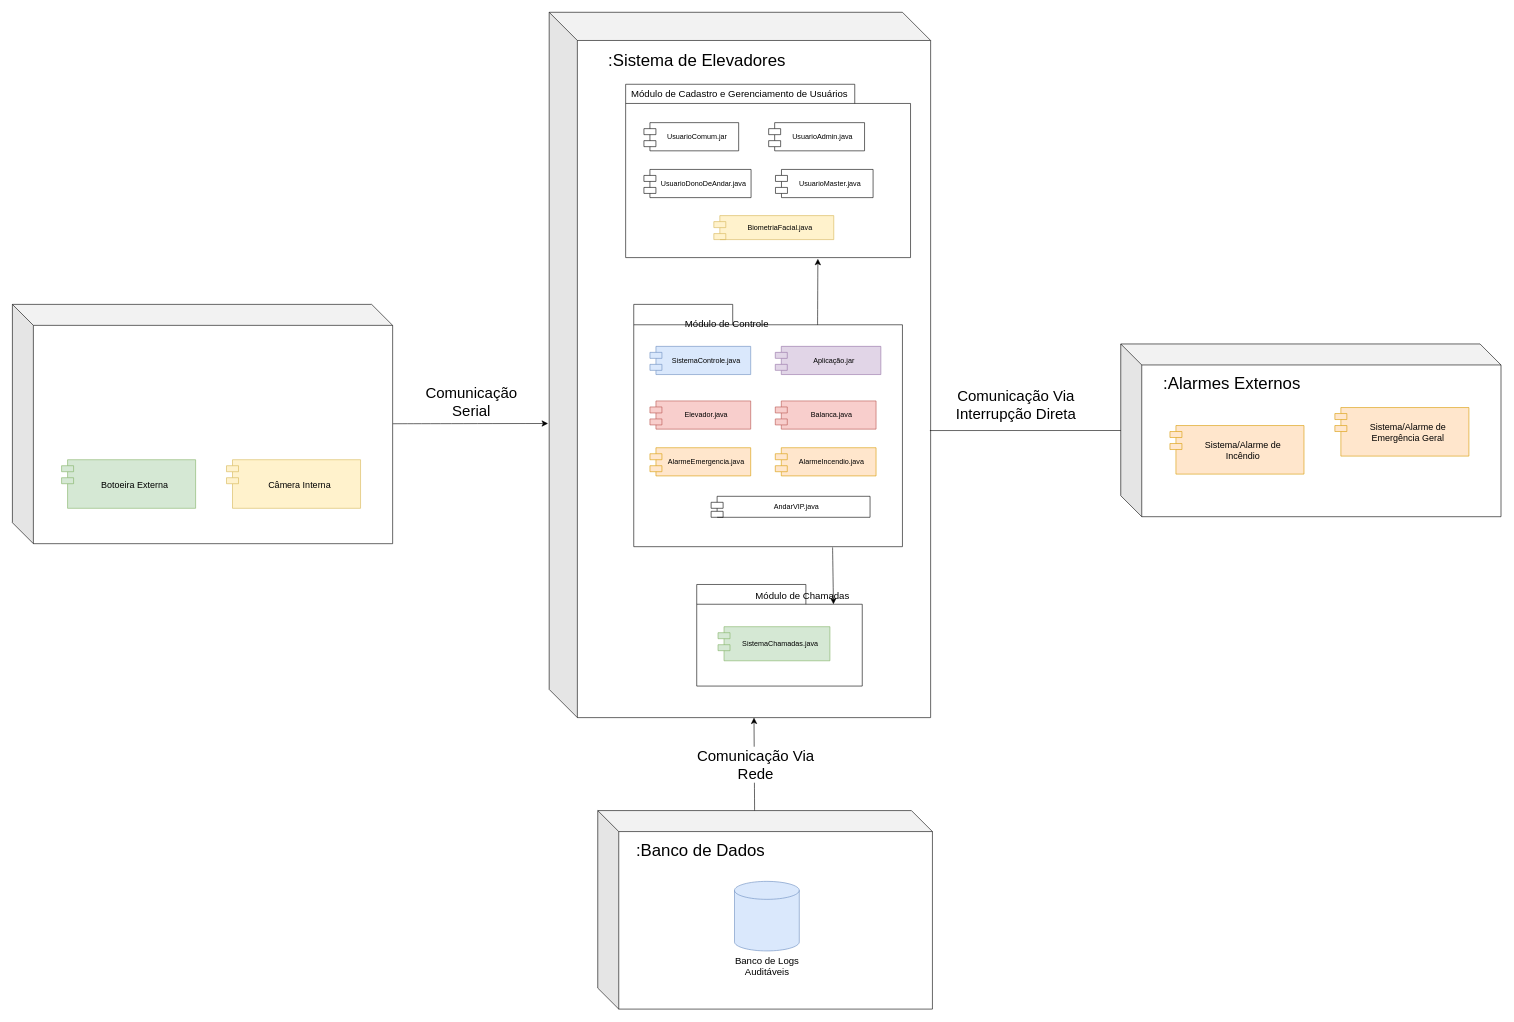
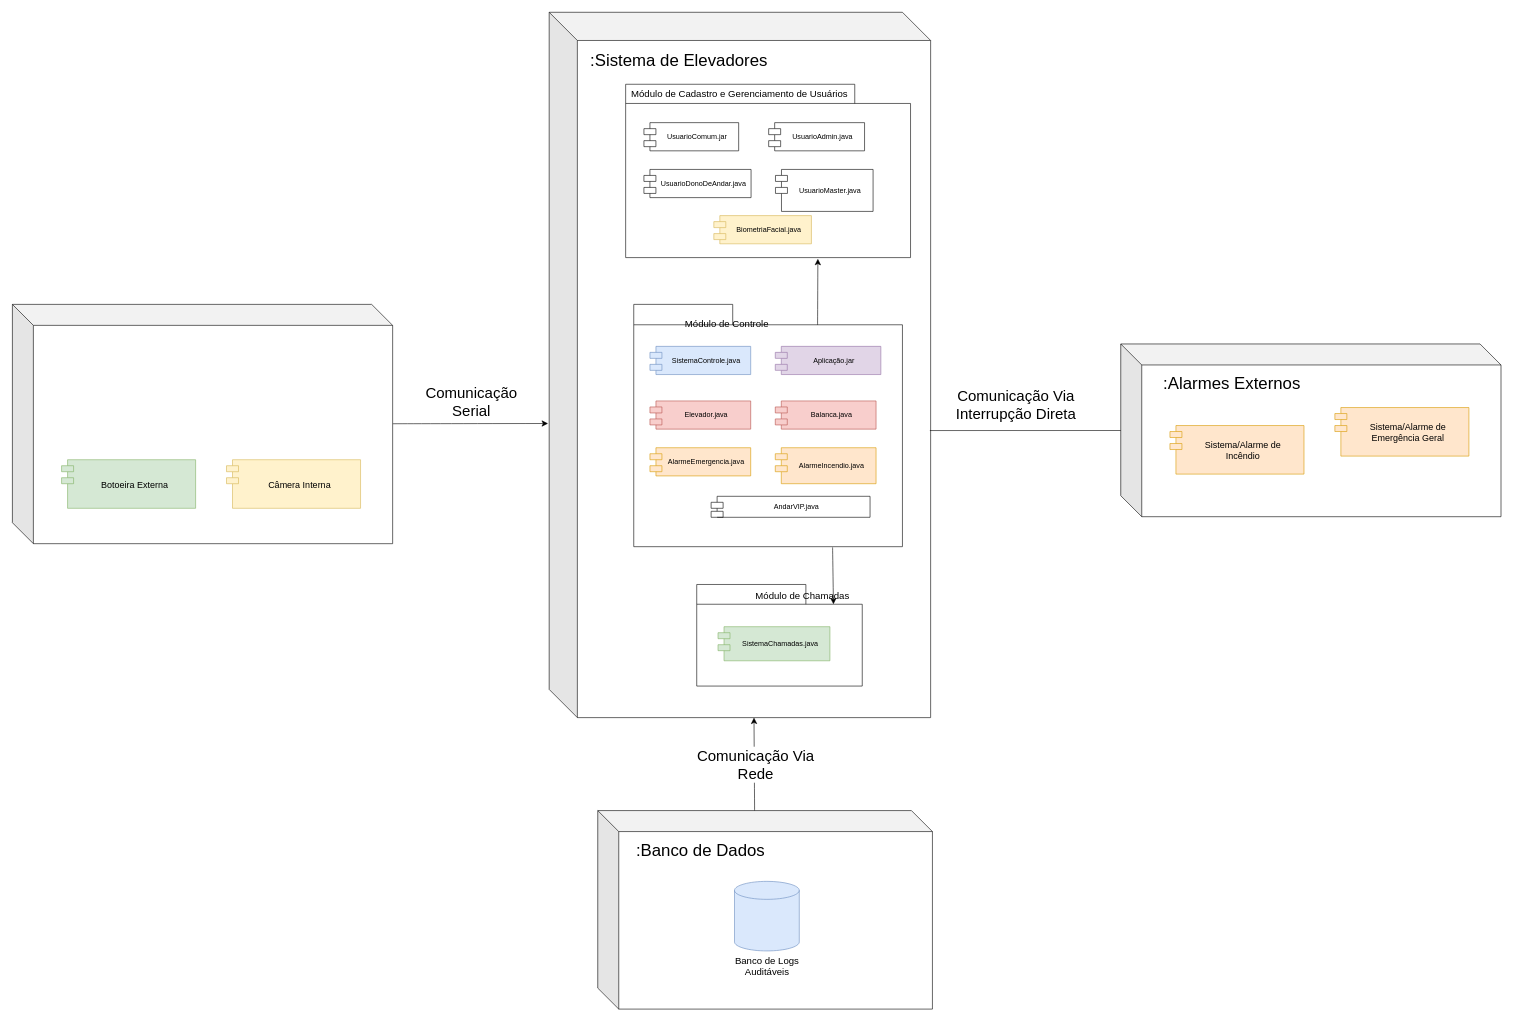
- <mxCell id="11" value=":Sistema de Elevadores" style="text;html=1;align=center;verticalAlign=middle;whiteSpace=wrap;rounded=0;fontSize=28;fontFamily=Helvetica;fontColor=default;labelBackgroundColor=default;" parent="1" vertex="1"><mxGeometry x="992" y="85" width="339" height="29" as="geometry" /></mxCell>
+ <mxCell id="11" value=":Sistema de Elevadores" style="text;html=1;align=center;verticalAlign=middle;whiteSpace=wrap;rounded=0;fontSize=28;fontFamily=Helvetica;fontColor=default;labelBackgroundColor=default;" parent="1" vertex="1"><mxGeometry x="962" y="85" width="339" height="29" as="geometry" /></mxCell>
- <mxCell id="9" value="UsuarioMaster.java" style="shape=module;align=left;spacingLeft=20;align=center;verticalAlign=middle;whiteSpace=wrap;html=1;" parent="3" vertex="1"><mxGeometry x="249.801" y="142" width="162.749" height="47" as="geometry" /></mxCell>
+ <mxCell id="9" value="UsuarioMaster.java" style="shape=module;align=left;spacingLeft=20;align=center;verticalAlign=middle;whiteSpace=wrap;html=1;" parent="3" vertex="1"><mxGeometry x="249.801" y="142" width="162.749" height="70" as="geometry" /></mxCell>
- <mxCell id="10" value="BiometriaFacial.java" style="shape=module;align=left;spacingLeft=20;align=center;verticalAlign=middle;whiteSpace=wrap;html=1;fillColor=#fff2cc;strokeColor=#d6b656;" vertex="1" parent="3"><mxGeometry x="147.001" y="219" width="200" height="40" as="geometry" /></mxCell>
+ <mxCell id="10" value="BiometriaFacial.java" style="shape=module;align=left;spacingLeft=20;align=center;verticalAlign=middle;whiteSpace=wrap;html=1;fillColor=#fff2cc;strokeColor=#d6b656;" vertex="1" parent="3"><mxGeometry x="147.001" y="219" width="162.749" height="47" as="geometry" /></mxCell>
- <mxCell id="25" value="AlarmeIncendio.java" style="shape=module;align=left;spacingLeft=20;align=center;verticalAlign=middle;whiteSpace=wrap;html=1;container=0;fillColor=#ffe6cc;strokeColor=#d79b00;" vertex="1" parent="1"><mxGeometry x="1292" y="746" width="168" height="47" as="geometry" /></mxCell>
+ <mxCell id="25" value="AlarmeIncendio.java" style="shape=module;align=left;spacingLeft=20;align=center;verticalAlign=middle;whiteSpace=wrap;html=1;container=0;fillColor=#ffe6cc;strokeColor=#d79b00;" vertex="1" parent="1"><mxGeometry x="1292" y="746" width="168" height="60" as="geometry" /></mxCell>
